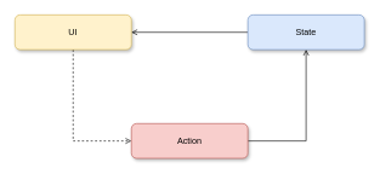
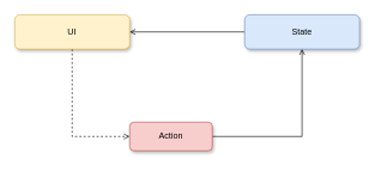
- <mxCell id="7" value="Action" style="rounded=1;whiteSpace=wrap;html=1;strokeColor=#b85450;shadow=1;comic=0;fillColor=#f8cecc;" vertex="1" parent="1"><mxGeometry x="180" y="170" width="160" height="48" as="geometry" /></mxCell>
+ <mxCell id="7" value="Action" style="rounded=1;whiteSpace=wrap;html=1;strokeColor=#b85450;shadow=1;comic=0;fillColor=#f8cecc;" vertex="1" parent="1"><mxGeometry x="180" y="170" width="115" height="40" as="geometry" /></mxCell>
